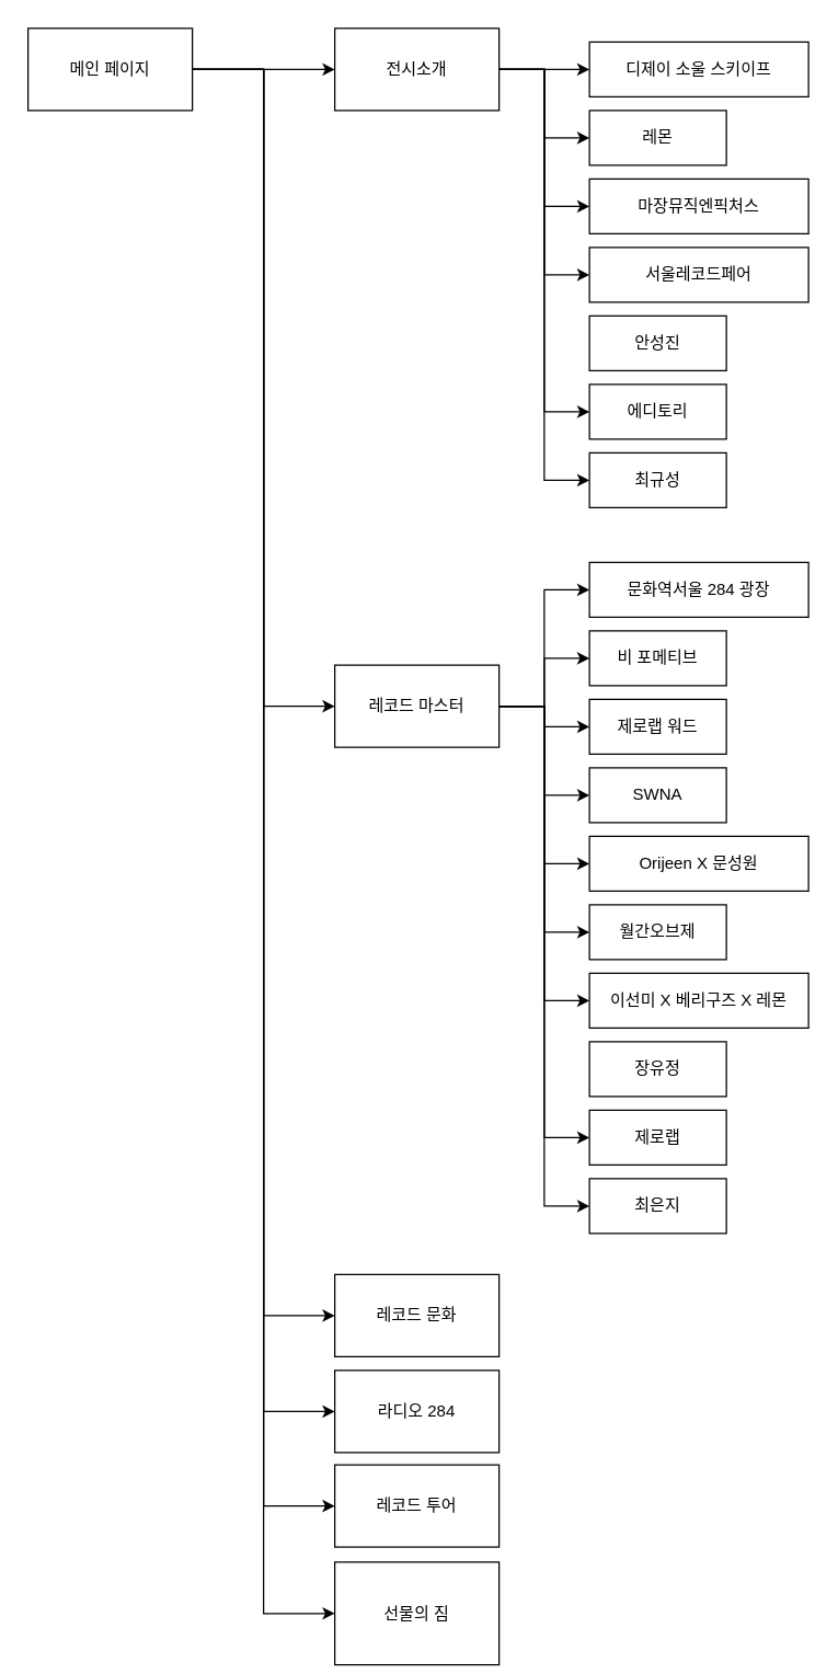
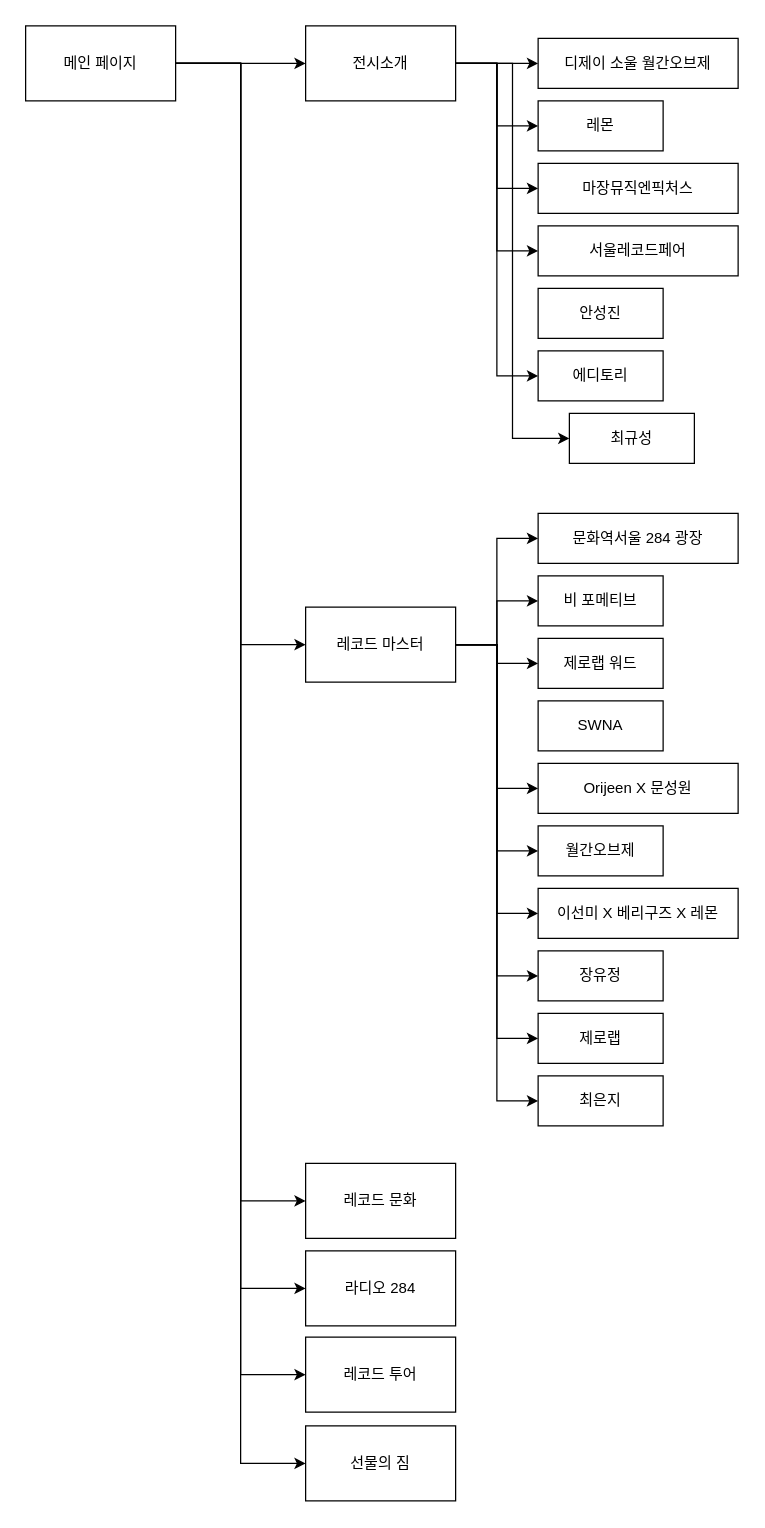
- <mxCell id="31" value="디제이 소울 스키이프" style="rounded=0;whiteSpace=wrap;html=1;" vertex="1" parent="1"><mxGeometry x="430" y="30" width="160" height="40" as="geometry" /></mxCell>
+ <mxCell id="31" value="디제이 소울 월간오브제" style="rounded=0;whiteSpace=wrap;html=1;" vertex="1" parent="1"><mxGeometry x="430" y="30" width="160" height="40" as="geometry" /></mxCell>
- <mxCell id="37" value="최규성" style="rounded=0;whiteSpace=wrap;html=1;" vertex="1" parent="1"><mxGeometry x="430" y="330" width="100" height="40" as="geometry" /></mxCell>
+ <mxCell id="37" value="최규성" style="rounded=0;whiteSpace=wrap;html=1;" vertex="1" parent="1"><mxGeometry x="455" y="330" width="100" height="40" as="geometry" /></mxCell>
- <mxCell id="19" style="edgeStyle=orthogonalEdgeStyle;rounded=0;orthogonalLoop=1;jettySize=auto;html=1;entryX=0;entryY=0.5;entryDx=0;entryDy=0;" edge="1" parent="1" source="26" target="41"><mxGeometry relative="1" as="geometry" /></mxCell>
+ <mxCell id="23" style="edgeStyle=orthogonalEdgeStyle;rounded=0;orthogonalLoop=1;jettySize=auto;html=1;entryX=0;entryY=0.5;entryDx=0;entryDy=0;" edge="1" parent="1" source="26" target="45"><mxGeometry relative="1" as="geometry" /></mxCell>
- <mxCell id="30" value="선물의 짐" style="rounded=0;whiteSpace=wrap;html=1;" vertex="1" parent="1"><mxGeometry x="244" y="1140" width="120" height="75" as="geometry" /></mxCell>
+ <mxCell id="30" value="선물의 짐" style="rounded=0;whiteSpace=wrap;html=1;" vertex="1" parent="1"><mxGeometry x="244" y="1140" width="120" height="60" as="geometry" /></mxCell>
